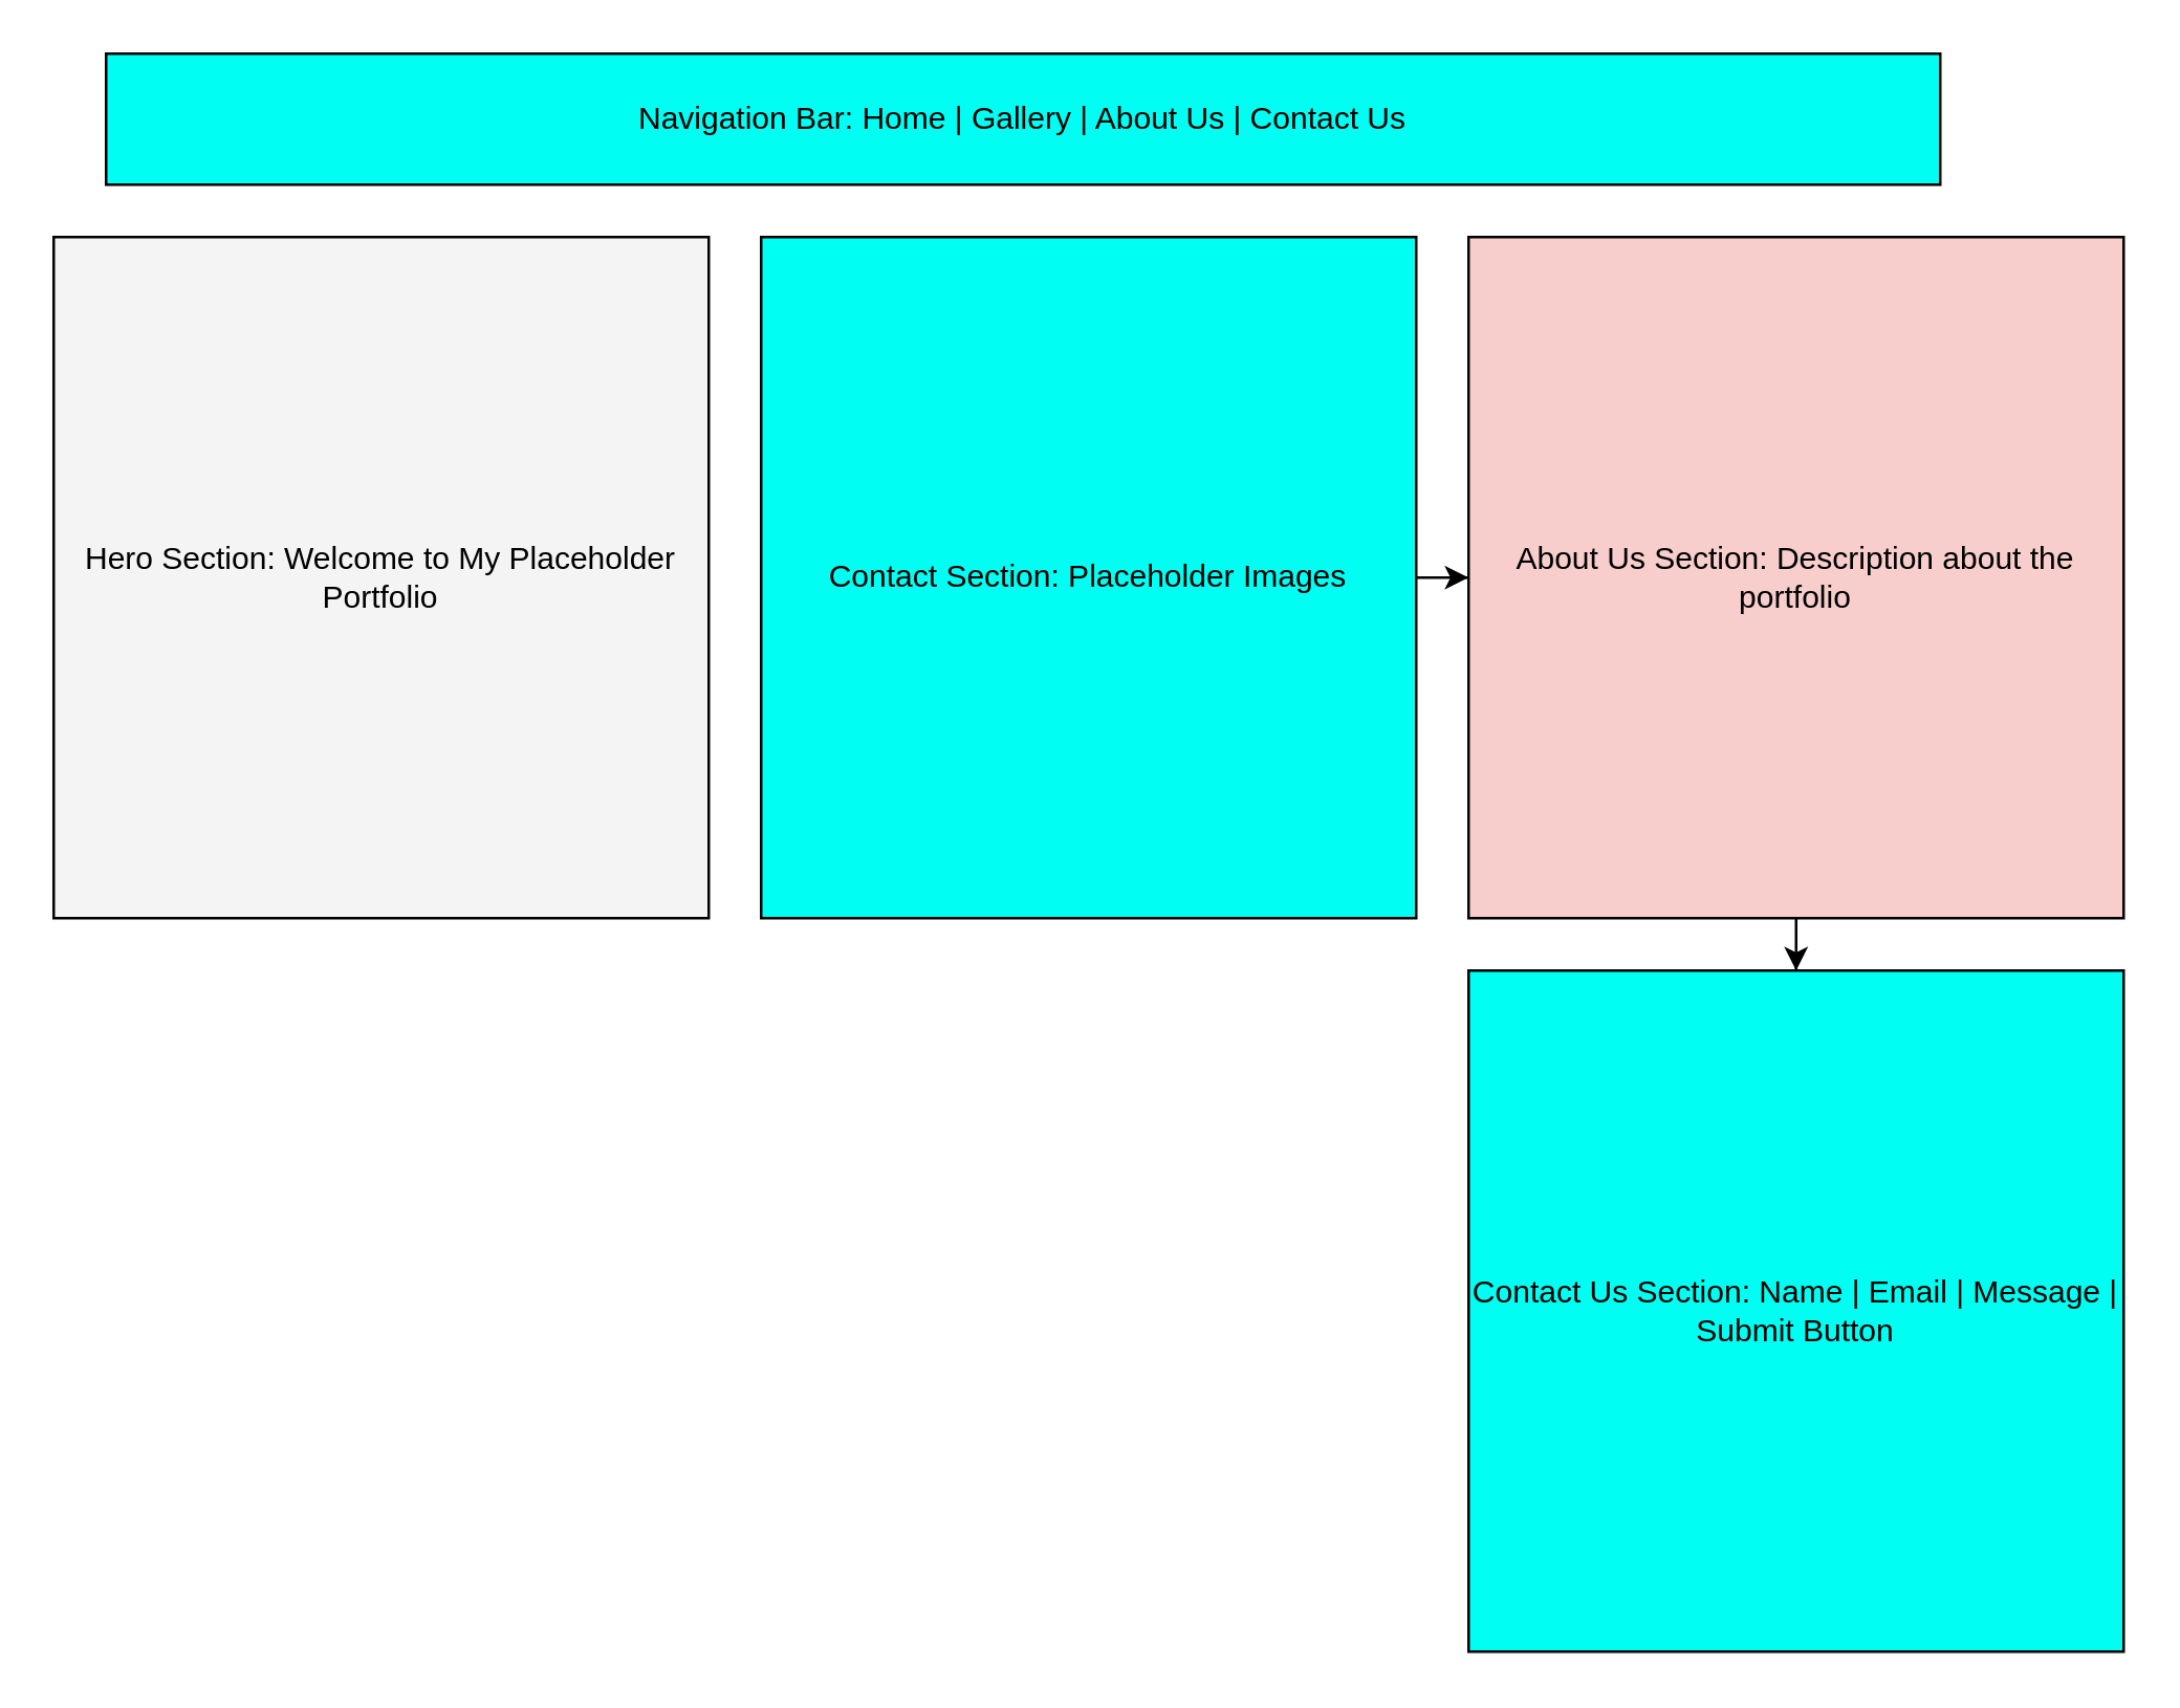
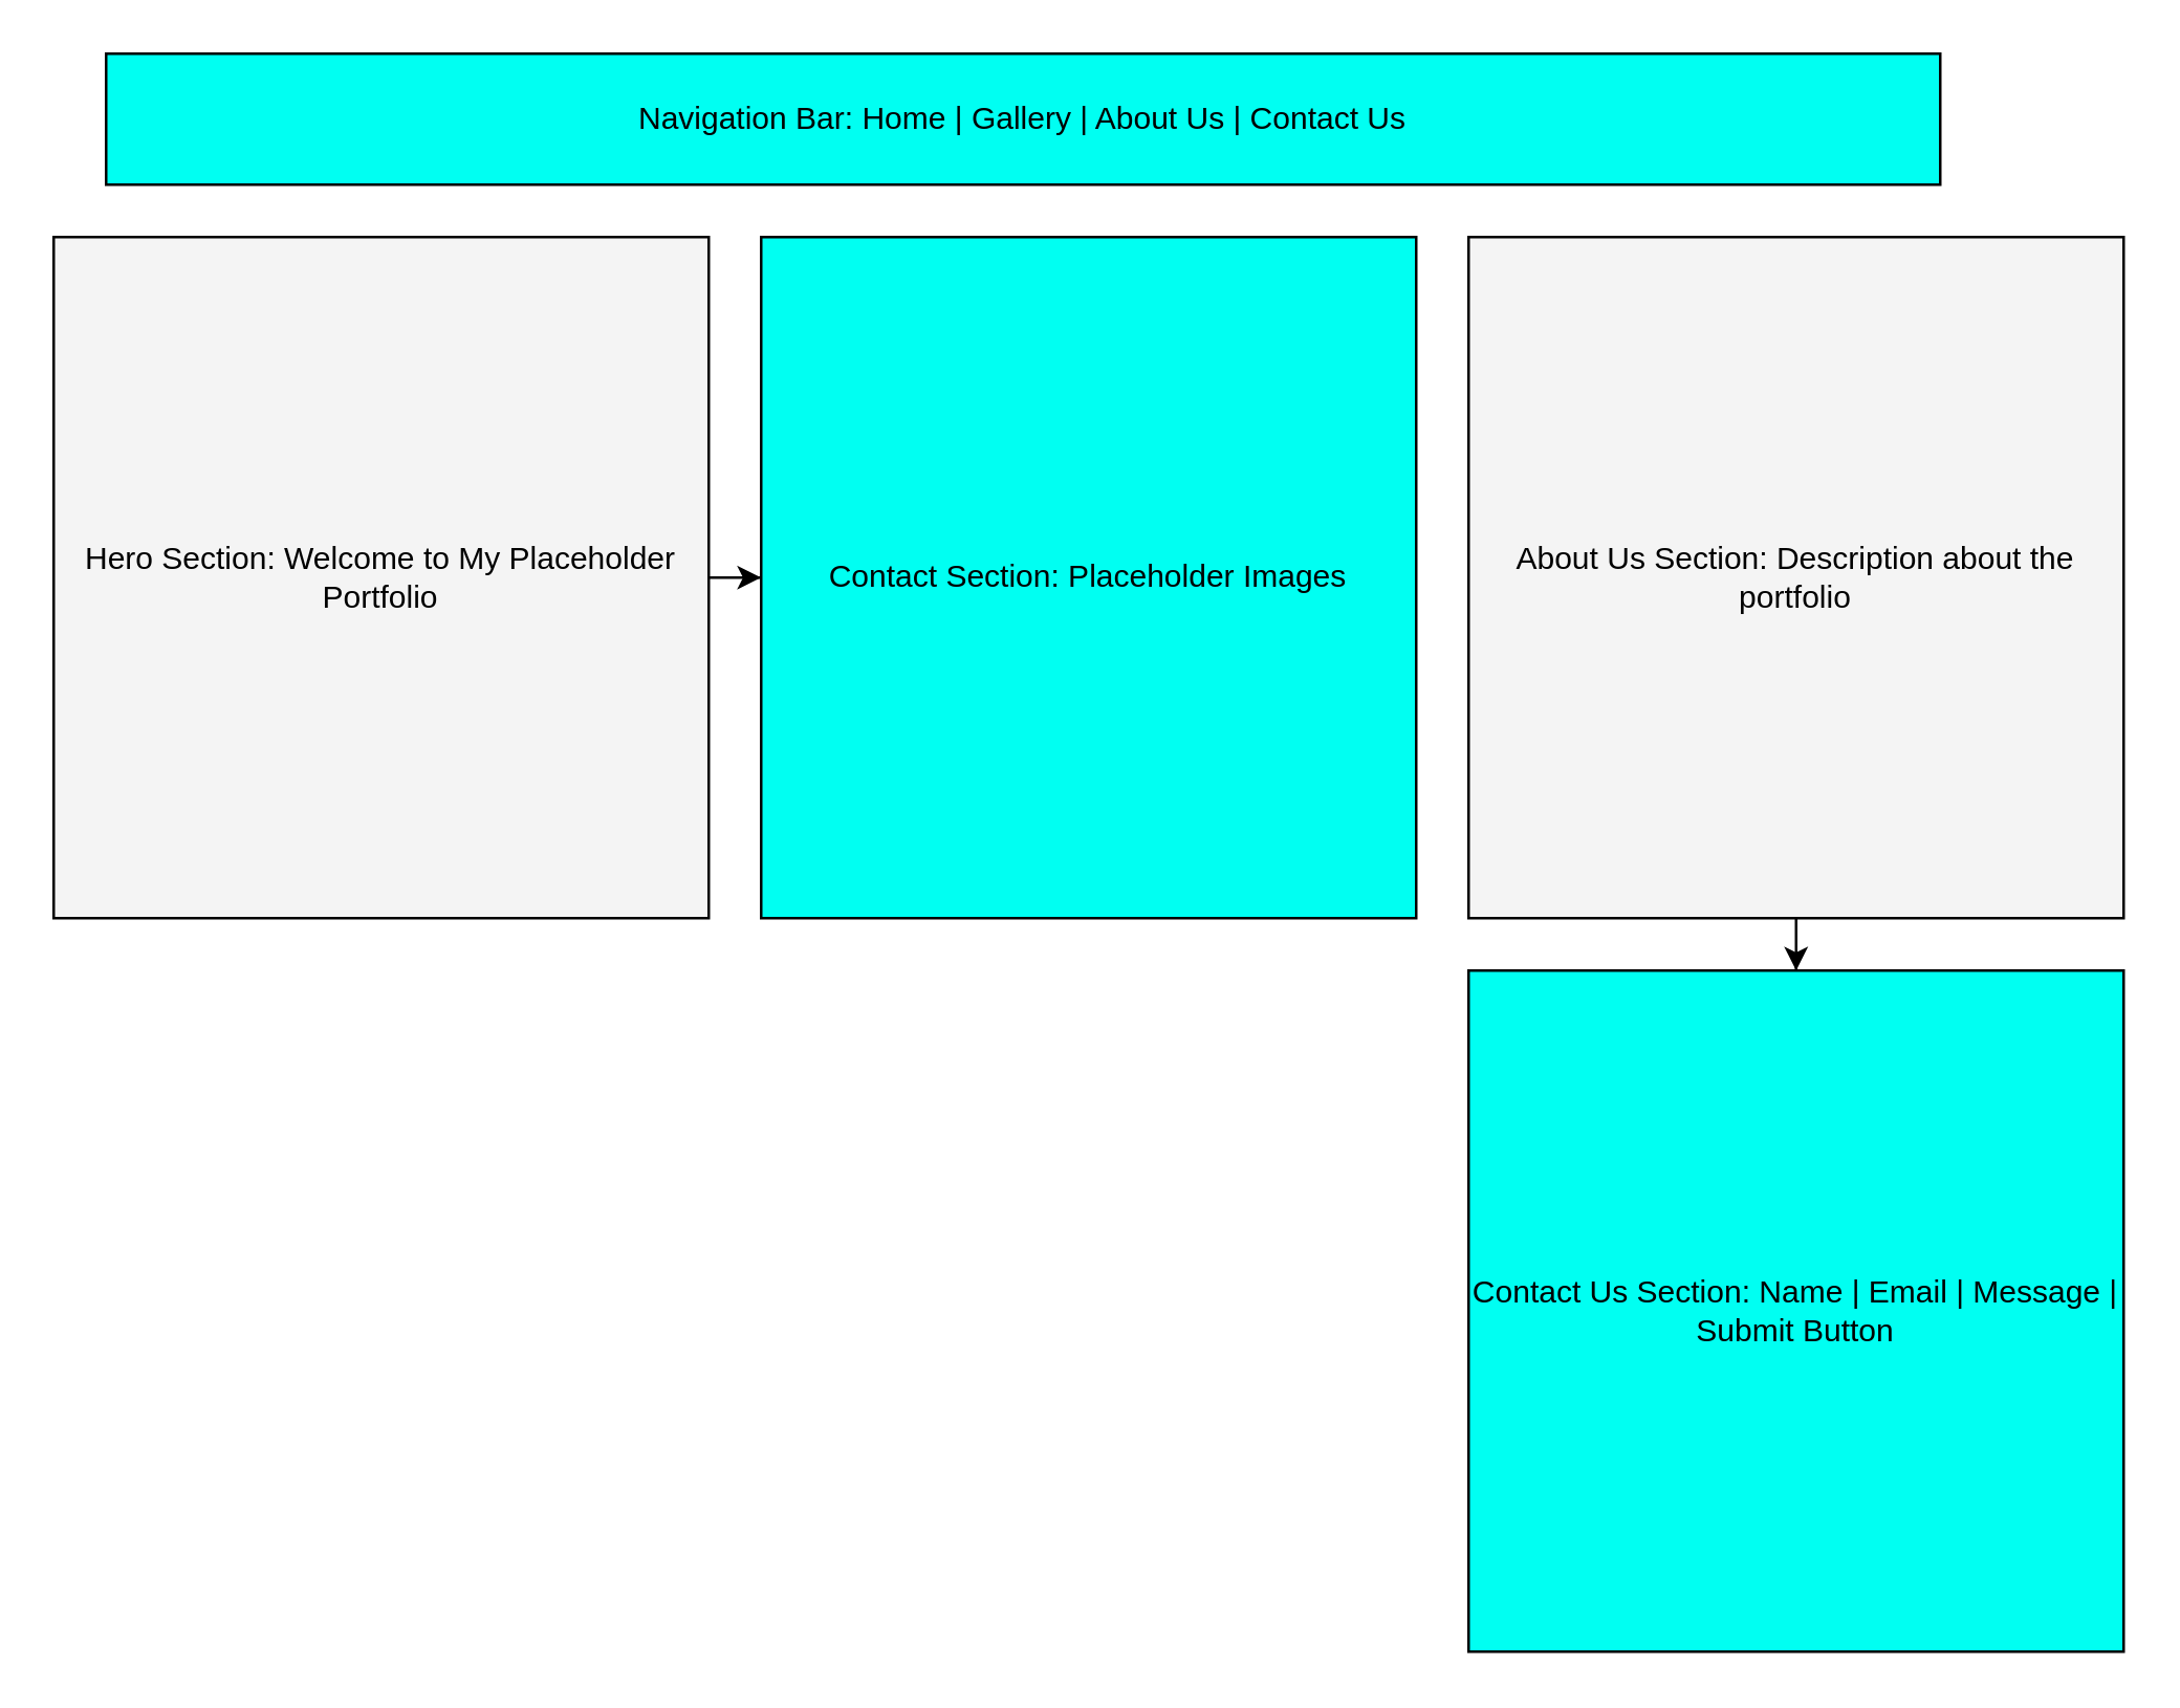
+ <mxCell id="3" value="" style="edgeStyle=orthogonalEdgeStyle;rounded=0;orthogonalLoop=1;jettySize=auto;html=1;" edge="1" parent="1" source="4" target="6"><mxGeometry relative="1" as="geometry" /></mxCell>
- <mxCell id="5" value="" style="edgeStyle=orthogonalEdgeStyle;rounded=0;orthogonalLoop=1;jettySize=auto;html=1;" edge="1" parent="1" source="6" target="8"><mxGeometry relative="1" as="geometry" /></mxCell>
- <mxCell id="8" value="About Us Section: Description about the portfolio" style="rounded=0;whiteSpace=wrap;html=1;fillColor=#f8cecc;strokeColor=#000000;" vertex="1" parent="1"><mxGeometry x="560" y="90" width="250" height="260" as="geometry" /></mxCell>
+ <mxCell id="8" value="About Us Section: Description about the portfolio" style="rounded=0;whiteSpace=wrap;html=1;fillColor=#f4f4f4;strokeColor=#000000;" vertex="1" parent="1"><mxGeometry x="560" y="90" width="250" height="260" as="geometry" /></mxCell>
